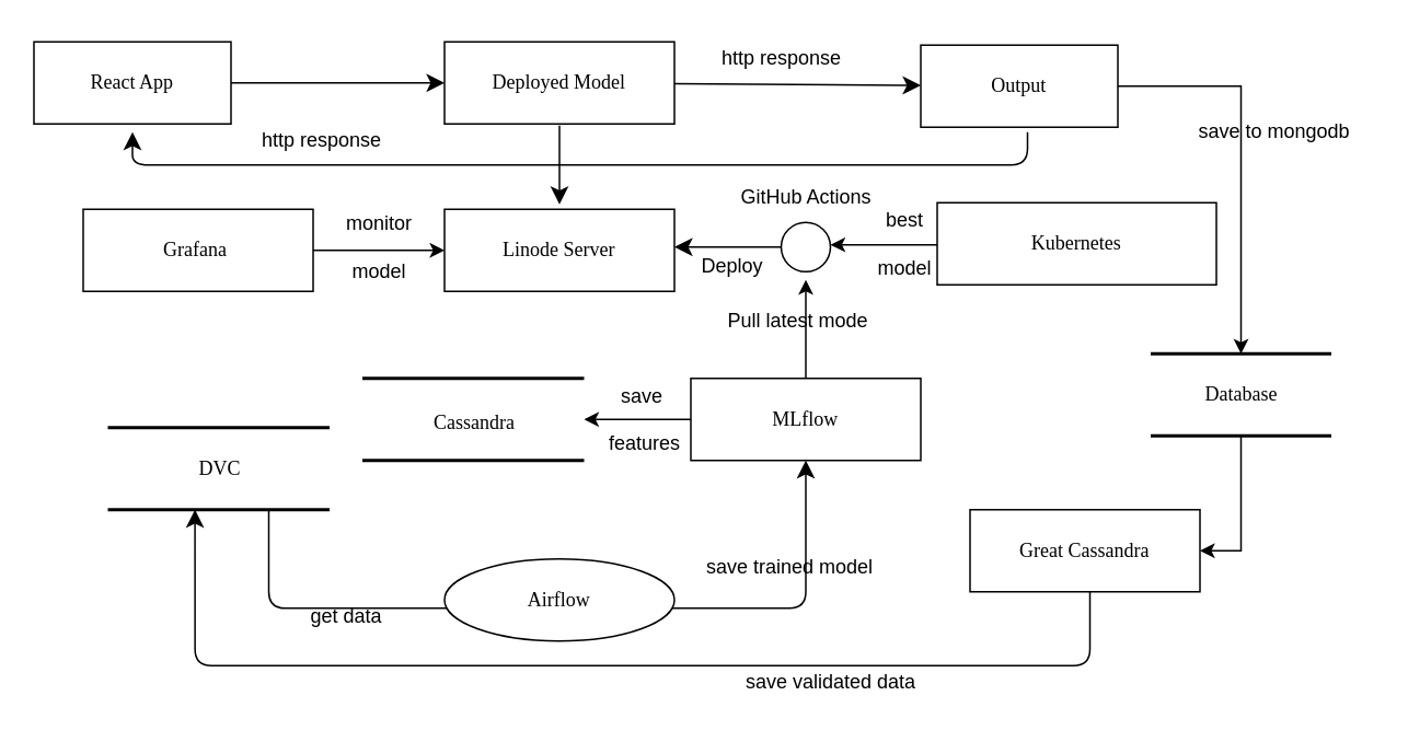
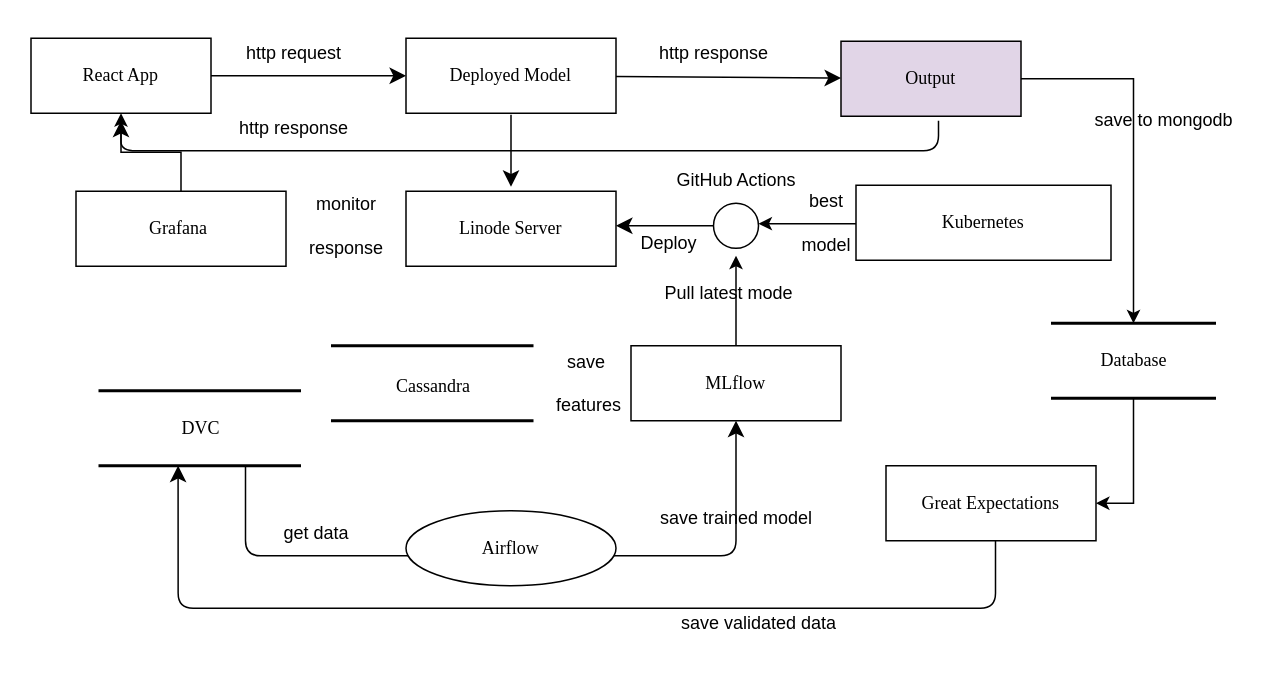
+ <mxCell id="21" value="http request" style="text;html=1;align=center;verticalAlign=middle;resizable=0;points=[];autosize=1;strokeColor=none;fillColor=none;" parent="1" vertex="1"><mxGeometry x="150" y="20" width="90" height="30" as="geometry" /></mxCell>
- <mxCell id="13" value="Output" style="whiteSpace=wrap;html=1;rounded=0;shadow=0;comic=0;labelBackgroundColor=none;strokeWidth=1;fontFamily=Verdana;fontSize=12;align=center;" parent="1" vertex="1"><mxGeometry x="560" y="27" width="120" height="50" as="geometry" /></mxCell>
+ <mxCell id="13" value="Output" style="whiteSpace=wrap;html=1;rounded=0;shadow=0;comic=0;labelBackgroundColor=none;strokeWidth=1;fontFamily=Verdana;fontSize=12;align=center;fillColor=#e1d5e7;" parent="1" vertex="1"><mxGeometry x="560" y="27" width="120" height="50" as="geometry" /></mxCell>
- <mxCell id="31" value="monitor&lt;br&gt;&lt;br&gt;model" style="text;html=1;align=center;verticalAlign=middle;resizable=0;points=[];autosize=1;strokeColor=none;fillColor=none;" parent="1" vertex="1"><mxGeometry x="200" y="120" width="60" height="60" as="geometry" /></mxCell>
+ <mxCell id="31" value="monitor&lt;br&gt;&lt;br&gt;response" style="text;html=1;align=center;verticalAlign=middle;resizable=0;points=[];autosize=1;strokeColor=none;fillColor=none;" parent="1" vertex="1"><mxGeometry x="200" y="120" width="60" height="60" as="geometry" /></mxCell>
- <mxCell id="24" style="edgeStyle=orthogonalEdgeStyle;rounded=0;orthogonalLoop=1;jettySize=auto;html=1;entryX=0;entryY=0.5;entryDx=0;entryDy=0;" parent="1" source="25" target="15" edge="1"><mxGeometry relative="1" as="geometry" /></mxCell>
+ <mxCell id="24" style="edgeStyle=orthogonalEdgeStyle;rounded=0;orthogonalLoop=1;jettySize=auto;html=1;" parent="1" source="25" target="5" edge="1"><mxGeometry relative="1" as="geometry" /></mxCell>
- <mxCell id="19" style="edgeStyle=orthogonalEdgeStyle;rounded=0;orthogonalLoop=1;jettySize=auto;html=1;" parent="1" source="20" target="29" edge="1"><mxGeometry relative="1" as="geometry" /></mxCell>
- <mxCell id="33" value="Great Cassandra" style="whiteSpace=wrap;html=1;rounded=0;shadow=0;comic=0;labelBackgroundColor=none;strokeWidth=1;fontFamily=Verdana;fontSize=12;align=center;" parent="1" vertex="1"><mxGeometry x="590" y="310" width="140" height="50" as="geometry" /></mxCell>
+ <mxCell id="33" value="Great Expectations" style="whiteSpace=wrap;html=1;rounded=0;shadow=0;comic=0;labelBackgroundColor=none;strokeWidth=1;fontFamily=Verdana;fontSize=12;align=center;" parent="1" vertex="1"><mxGeometry x="590" y="310" width="140" height="50" as="geometry" /></mxCell>
- <mxCell id="35" value="save trained model" style="text;html=1;align=center;verticalAlign=middle;resizable=0;points=[];autosize=1;strokeColor=none;fillColor=none;" parent="1" vertex="1"><mxGeometry x="420" y="330" width="120" height="30" as="geometry" /></mxCell>
+ <mxCell id="35" value="save trained model" style="text;html=1;align=center;verticalAlign=middle;resizable=0;points=[];autosize=1;strokeColor=none;fillColor=none;" parent="1" vertex="1"><mxGeometry x="430" y="330" width="120" height="30" as="geometry" /></mxCell>
- <mxCell id="36" value="get data" style="text;html=1;align=center;verticalAlign=middle;resizable=0;points=[];autosize=1;strokeColor=none;fillColor=none;" parent="1" vertex="1"><mxGeometry x="175" y="360" width="70" height="30" as="geometry" /></mxCell>
+ <mxCell id="36" value="get data" style="text;html=1;align=center;verticalAlign=middle;resizable=0;points=[];autosize=1;strokeColor=none;fillColor=none;" parent="1" vertex="1"><mxGeometry x="175" y="340" width="70" height="30" as="geometry" /></mxCell>
